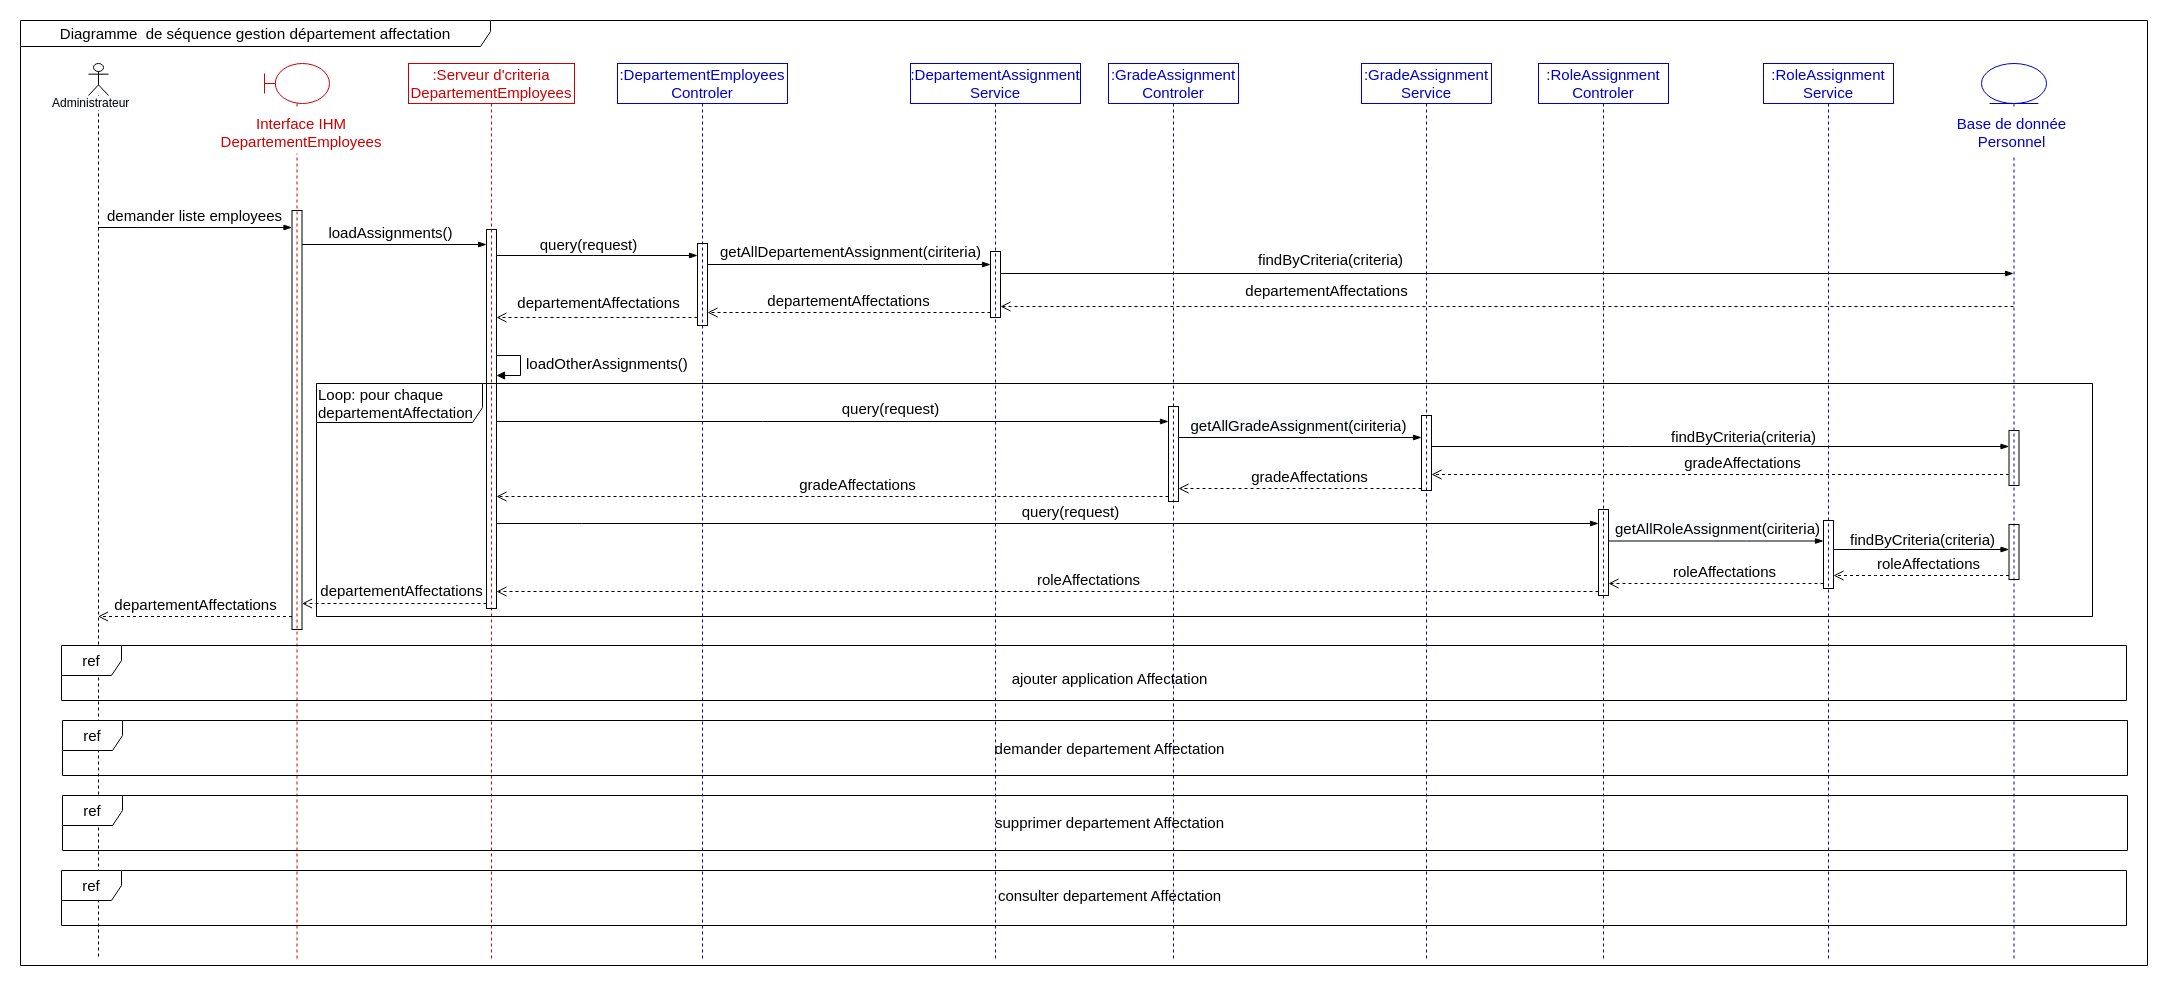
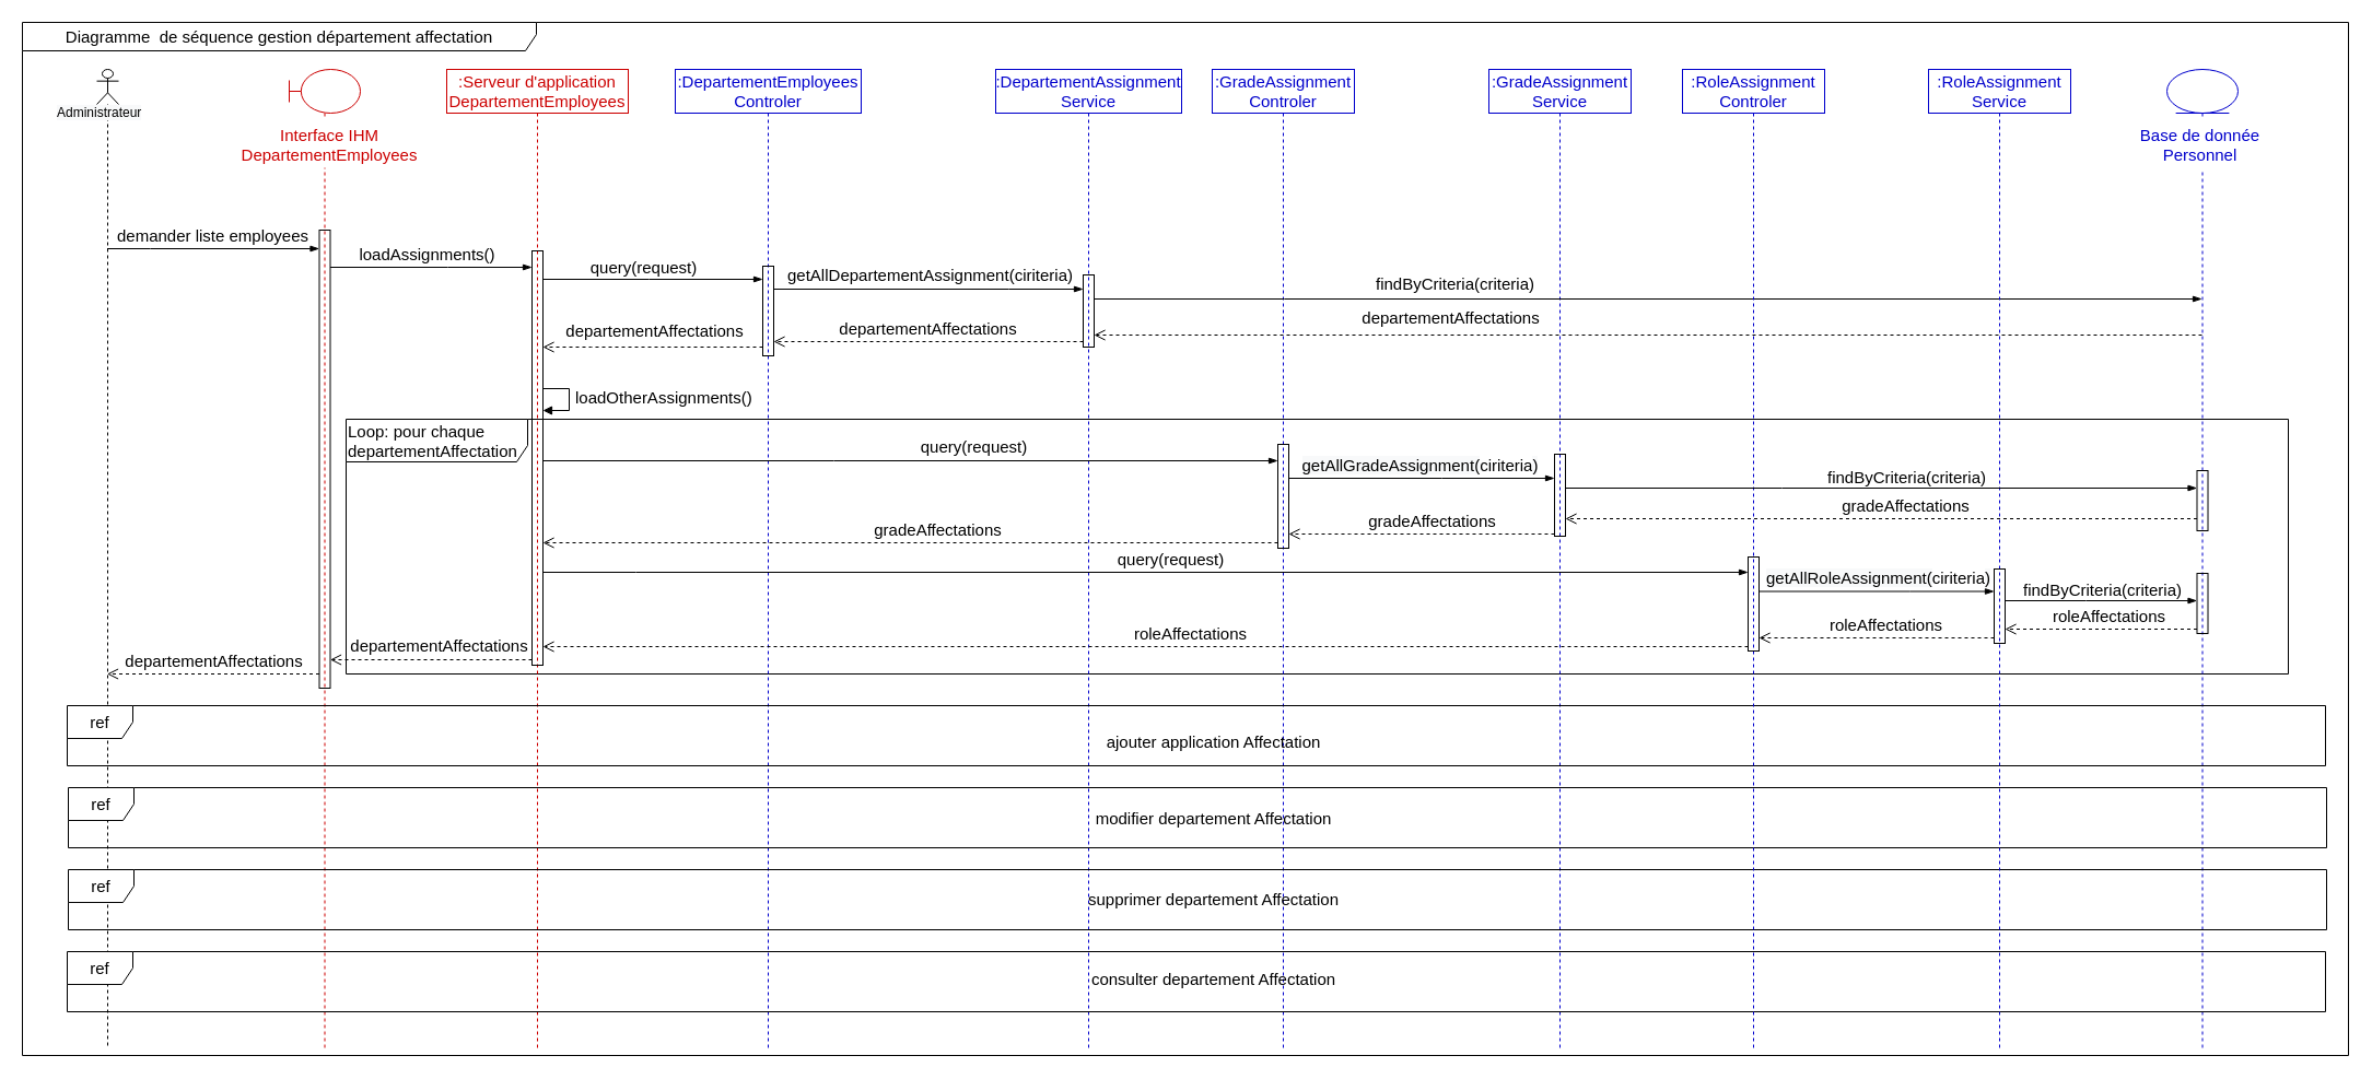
- <mxCell id="30" value=":Serveur d'criteria&lt;br&gt;DepartementEmployees" style="shape=umlLifeline;perimeter=lifelinePerimeter;whiteSpace=wrap;html=1;container=1;collapsible=0;recursiveResize=0;outlineConnect=0;rounded=0;shadow=0;glass=0;sketch=0;fillColor=none;fontSize=15;fontColor=#CC0000;strokeColor=#CC0000;" parent="1" vertex="1"><mxGeometry x="408" y="63" width="166" height="895" as="geometry" /></mxCell>
+ <mxCell id="30" value=":Serveur d'application&lt;br&gt;DepartementEmployees" style="shape=umlLifeline;perimeter=lifelinePerimeter;whiteSpace=wrap;html=1;container=1;collapsible=0;recursiveResize=0;outlineConnect=0;rounded=0;shadow=0;glass=0;sketch=0;fillColor=none;fontSize=15;fontColor=#CC0000;strokeColor=#CC0000;" parent="1" vertex="1"><mxGeometry x="408" y="63" width="166" height="895" as="geometry" /></mxCell>
- <mxCell id="38" value="demander departement Affectation" style="text;html=1;strokeColor=none;fillColor=none;align=center;verticalAlign=middle;whiteSpace=wrap;rounded=0;labelBackgroundColor=none;fontSize=15;fontColor=#000000;" parent="1" vertex="1"><mxGeometry x="968" y="739.5" width="283" height="16" as="geometry" /></mxCell>
+ <mxCell id="38" value="modifier departement Affectation" style="text;html=1;strokeColor=none;fillColor=none;align=center;verticalAlign=middle;whiteSpace=wrap;rounded=0;labelBackgroundColor=none;fontSize=15;fontColor=#000000;" parent="1" vertex="1"><mxGeometry x="968" y="739.5" width="283" height="16" as="geometry" /></mxCell>
